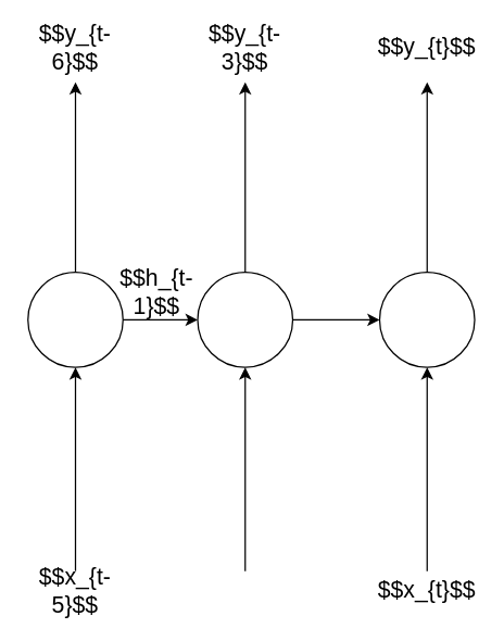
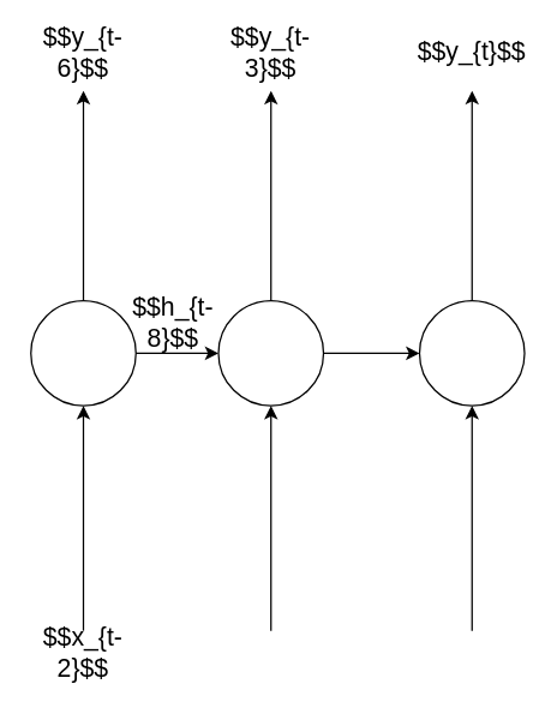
- <mxCell id="24" value="$$h_{t-1}$$" style="text;html=1;align=center;verticalAlign=middle;whiteSpace=wrap;rounded=0;fontSize=17;" vertex="1" parent="1"><mxGeometry x="85" y="200" width="60" height="30" as="geometry" /></mxCell>
+ <mxCell id="24" value="$$h_{t-8}$$" style="text;html=1;align=center;verticalAlign=middle;whiteSpace=wrap;rounded=0;fontSize=17;" vertex="1" parent="1"><mxGeometry x="85" y="200" width="60" height="30" as="geometry" /></mxCell>
- <mxCell id="8" value="$$x_{t-5}$$" style="text;html=1;align=center;verticalAlign=middle;whiteSpace=wrap;rounded=0;fontSize=17;" vertex="1" parent="2"><mxGeometry x="5" y="400" width="60" height="30" as="geometry" /></mxCell>
+ <mxCell id="8" value="$$x_{t-2}$$" style="text;html=1;align=center;verticalAlign=middle;whiteSpace=wrap;rounded=0;fontSize=17;" vertex="1" parent="2"><mxGeometry x="5" y="400" width="60" height="30" as="geometry" /></mxCell>
- <mxCell id="21" value="$$x_{t}$$" style="text;html=1;align=center;verticalAlign=middle;whiteSpace=wrap;rounded=0;fontSize=17;" vertex="1" parent="15"><mxGeometry x="5" y="400" width="60" height="30" as="geometry" /></mxCell>
